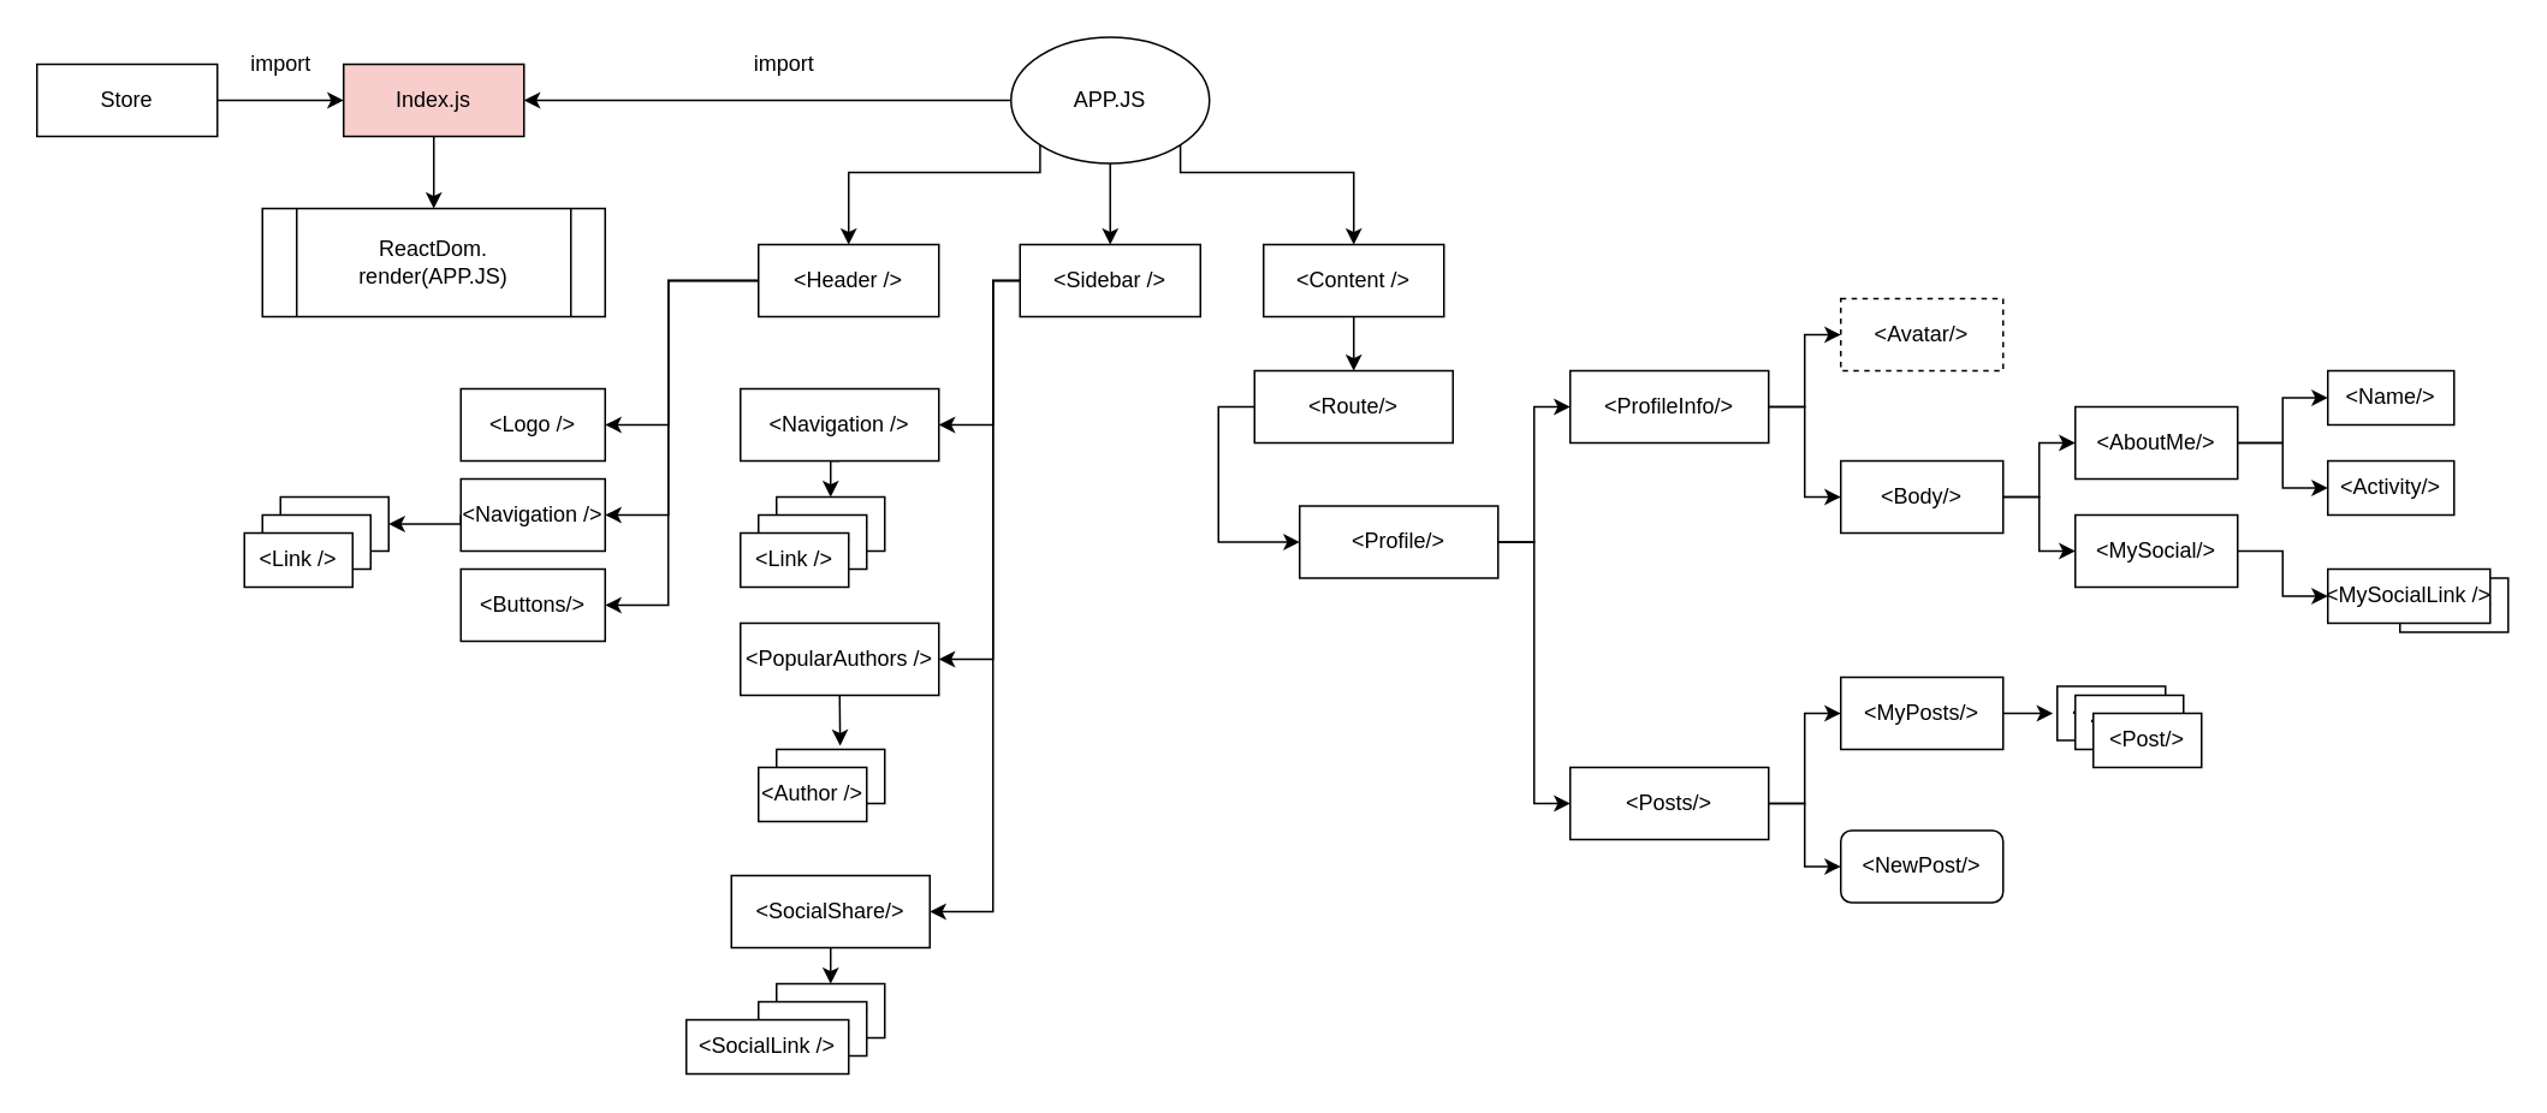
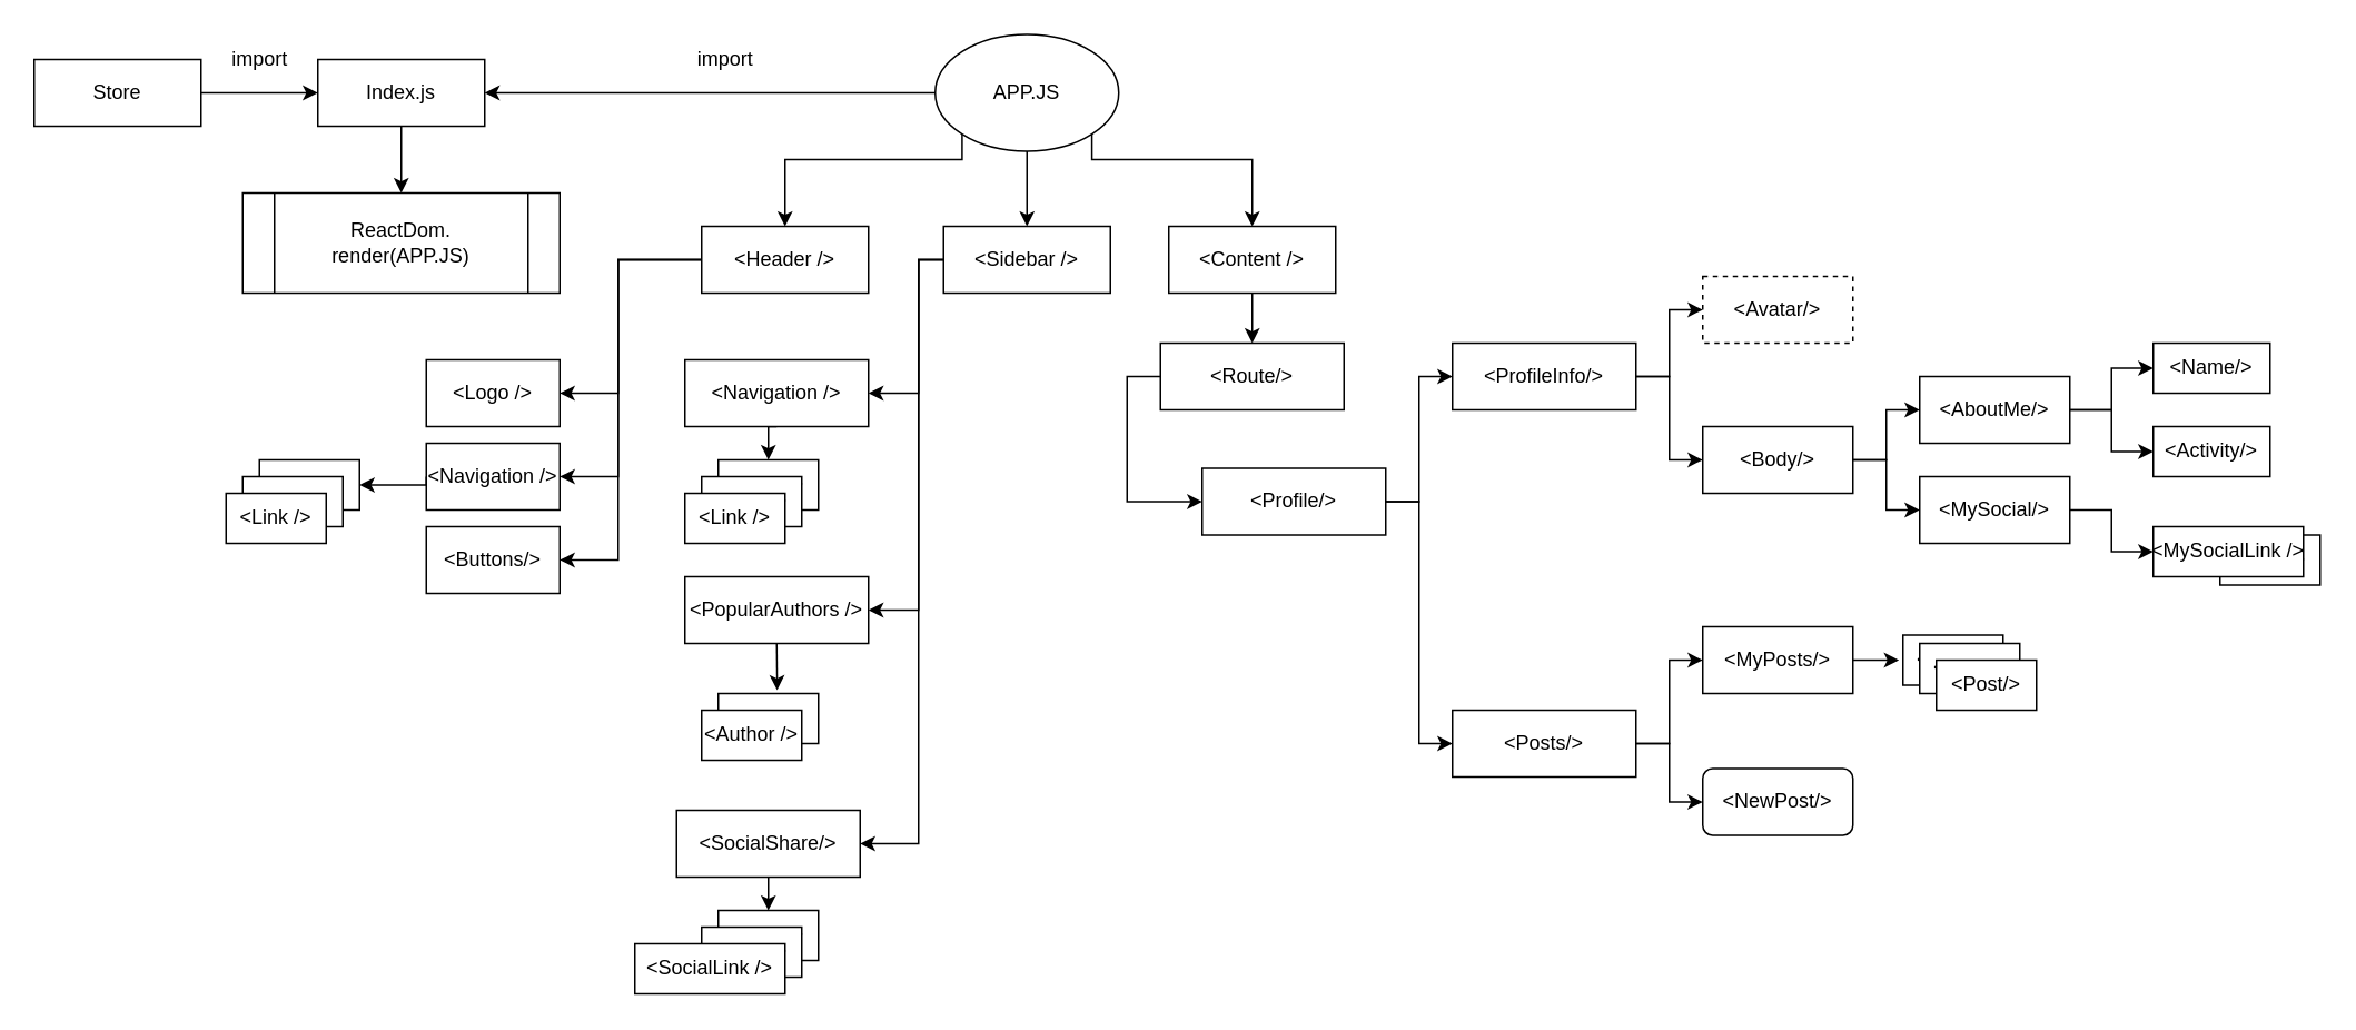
- <mxCell id="5" value="Index.js" style="rounded=0;whiteSpace=wrap;html=1;fillColor=#f8cecc;" vertex="1" parent="1"><mxGeometry x="190" y="35" width="100" height="40" as="geometry" /></mxCell>
+ <mxCell id="5" value="Index.js" style="rounded=0;whiteSpace=wrap;html=1;" vertex="1" parent="1"><mxGeometry x="190" y="35" width="100" height="40" as="geometry" /></mxCell>
